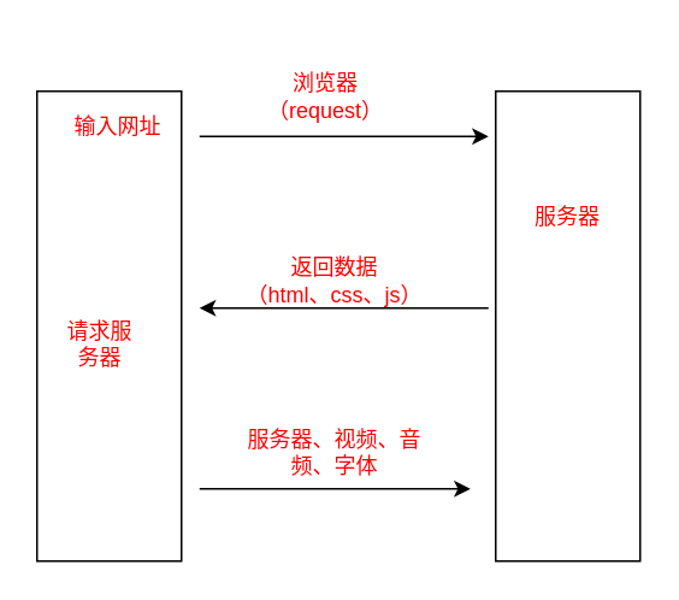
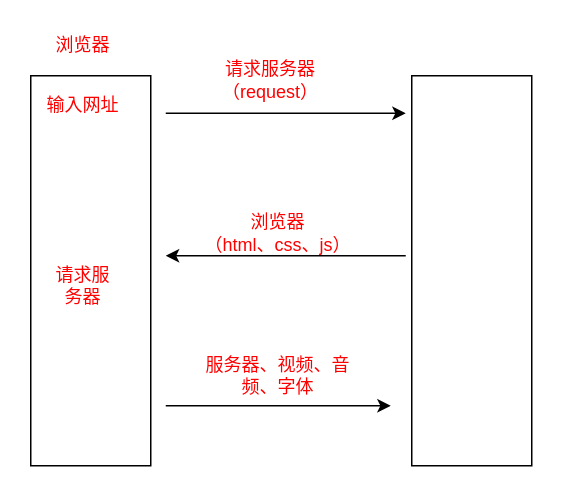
+ <mxCell id="8" value="浏览器" style="text;html=1;strokeColor=none;fillColor=none;align=center;verticalAlign=middle;whiteSpace=wrap;rounded=0;fontColor=#FF0000;" parent="1" vertex="1"><mxGeometry x="35" y="20" width="40" height="20" as="geometry" /></mxCell>
- <mxCell id="6" value="浏览器（request）" style="text;html=1;strokeColor=none;fillColor=none;align=center;verticalAlign=middle;whiteSpace=wrap;rounded=0;fontColor=#FF0000;" parent="1" vertex="1"><mxGeometry x="140" y="40" width="80" height="25" as="geometry" /></mxCell>
+ <mxCell id="6" value="请求服务器（request）" style="text;html=1;strokeColor=none;fillColor=none;align=center;verticalAlign=middle;whiteSpace=wrap;rounded=0;fontColor=#FF0000;" parent="1" vertex="1"><mxGeometry x="140" y="40" width="80" height="25" as="geometry" /></mxCell>
- <mxCell id="4" value="输入网址" style="text;html=1;strokeColor=none;fillColor=none;align=center;verticalAlign=middle;whiteSpace=wrap;rounded=0;fontColor=#FF0000;" parent="1" vertex="1"><mxGeometry x="40" y="60" width="50" height="20" as="geometry" /></mxCell>
+ <mxCell id="4" value="输入网址" style="text;html=1;strokeColor=none;fillColor=none;align=center;verticalAlign=middle;whiteSpace=wrap;rounded=0;fontColor=#FF0000;" parent="1" vertex="1"><mxGeometry x="30" y="60" width="50" height="20" as="geometry" /></mxCell>
- <mxCell id="9" value="服务器" style="text;html=1;strokeColor=none;fillColor=none;align=center;verticalAlign=middle;whiteSpace=wrap;rounded=0;fontColor=#FF0000;" parent="1" vertex="1"><mxGeometry x="294" y="110" width="40" height="20" as="geometry" /></mxCell>
- <mxCell id="10" value="返回数据&lt;br&gt;（html、css、js）" style="text;html=1;strokeColor=none;fillColor=none;align=center;verticalAlign=middle;whiteSpace=wrap;rounded=0;fontColor=#FF0000;" parent="1" vertex="1"><mxGeometry x="130" y="145" width="110" height="20" as="geometry" /></mxCell>
+ <mxCell id="10" value="浏览器&lt;br&gt;（html、css、js）" style="text;html=1;strokeColor=none;fillColor=none;align=center;verticalAlign=middle;whiteSpace=wrap;rounded=0;fontColor=#FF0000;" parent="1" vertex="1"><mxGeometry x="130" y="145" width="110" height="20" as="geometry" /></mxCell>
